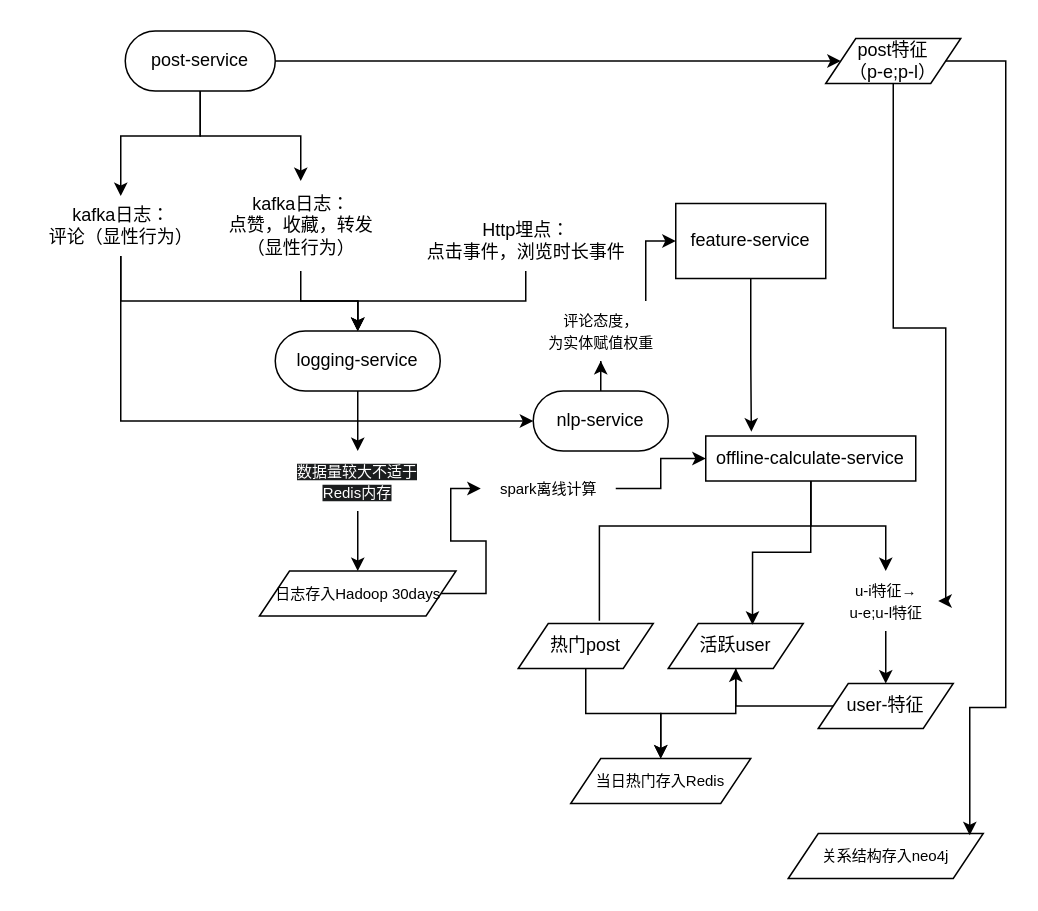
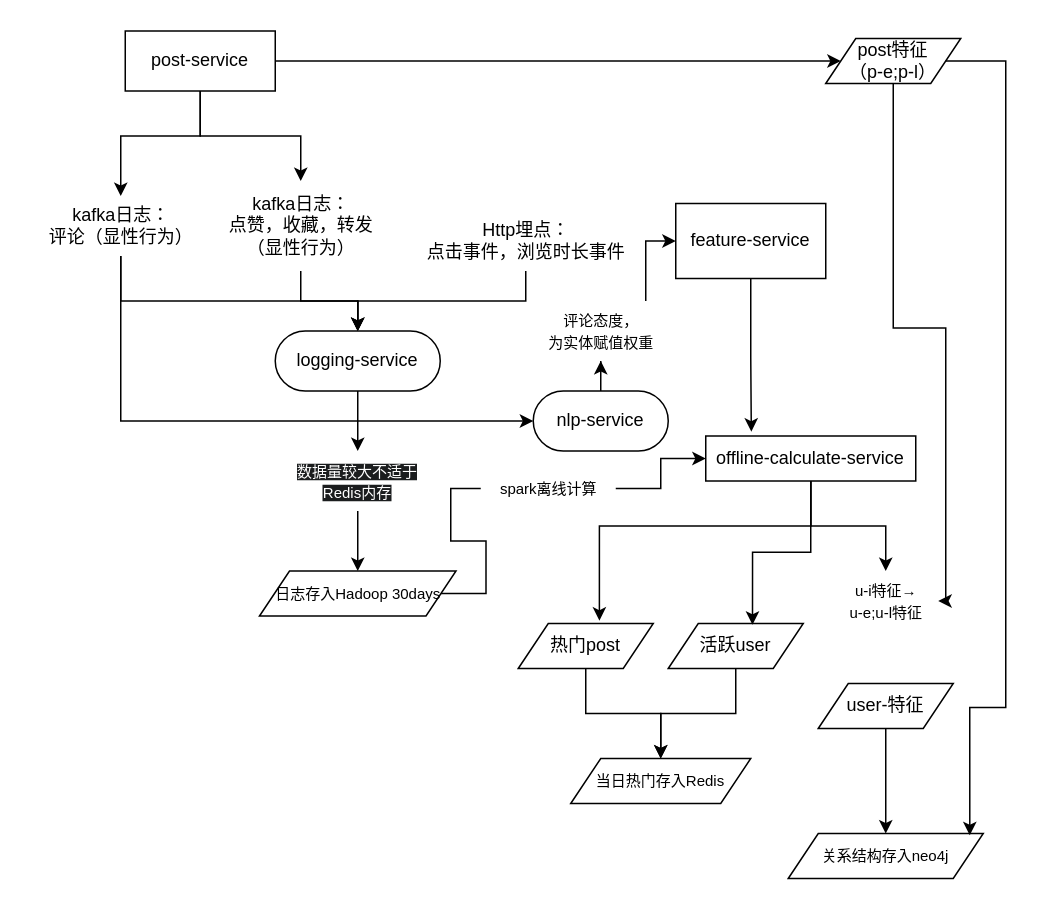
- <mxCell id="5" value="post-service" style="rounded=1;whiteSpace=wrap;html=1;arcSize=50;" parent="1" vertex="1"><mxGeometry x="83" y="20" width="100" height="40" as="geometry" /></mxCell>
+ <mxCell id="5" value="post-service" style="whiteSpace=wrap;html=1;arcSize=50;rounded=0;" parent="1" vertex="1"><mxGeometry x="83" y="20" width="100" height="40" as="geometry" /></mxCell>
- <mxCell id="42" value="" style="edgeStyle=orthogonalEdgeStyle;rounded=0;orthogonalLoop=1;jettySize=auto;html=1;entryX=0;entryY=0.5;entryDx=0;entryDy=0;" parent="1" source="10" target="43" edge="1"><mxGeometry relative="1" as="geometry"><mxPoint x="293" y="395" as="sourcePoint" /><mxPoint x="470" y="305" as="targetPoint" /></mxGeometry></mxCell>
+ <mxCell id="42" value="" style="edgeStyle=orthogonalEdgeStyle;rounded=0;orthogonalLoop=1;jettySize=auto;html=1;entryX=0;entryY=0.5;entryDx=0;entryDy=0;endArrow=none;" parent="1" source="10" target="43" edge="1"><mxGeometry relative="1" as="geometry"><mxPoint x="293" y="395" as="sourcePoint" /><mxPoint x="470" y="305" as="targetPoint" /></mxGeometry></mxCell>
- <mxCell id="38" style="edgeStyle=orthogonalEdgeStyle;rounded=0;orthogonalLoop=1;jettySize=auto;html=1;entryX=0.601;entryY=-0.062;entryDx=0;entryDy=0;entryPerimeter=0;endArrow=none;" parent="1" source="35" target="21" edge="1"><mxGeometry relative="1" as="geometry"><Array as="points"><mxPoint x="540" y="350" /><mxPoint x="399" y="350" /></Array></mxGeometry></mxCell>
+ <mxCell id="38" style="edgeStyle=orthogonalEdgeStyle;rounded=0;orthogonalLoop=1;jettySize=auto;html=1;entryX=0.601;entryY=-0.062;entryDx=0;entryDy=0;entryPerimeter=0;" parent="1" source="35" target="21" edge="1"><mxGeometry relative="1" as="geometry"><Array as="points"><mxPoint x="540" y="350" /><mxPoint x="399" y="350" /></Array></mxGeometry></mxCell>
- <mxCell id="34" style="edgeStyle=orthogonalEdgeStyle;rounded=0;orthogonalLoop=1;jettySize=auto;html=1;entryX=0.5;entryY=0;entryDx=0;entryDy=0;" parent="1" source="41" target="27" edge="1"><mxGeometry relative="1" as="geometry" /></mxCell>
- <mxCell id="26" value="" style="edgeStyle=orthogonalEdgeStyle;rounded=0;orthogonalLoop=1;jettySize=auto;html=1;" parent="1" source="27" target="23" edge="1"><mxGeometry relative="1" as="geometry" /></mxCell>
+ <mxCell id="26" value="" style="edgeStyle=orthogonalEdgeStyle;rounded=0;orthogonalLoop=1;jettySize=auto;html=1;" parent="1" source="27" target="28" edge="1"><mxGeometry relative="1" as="geometry" /></mxCell>
